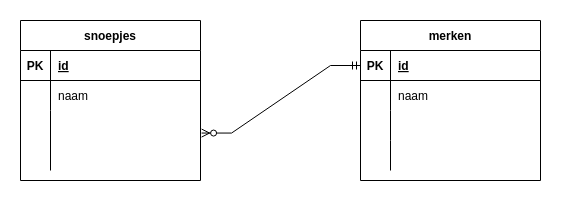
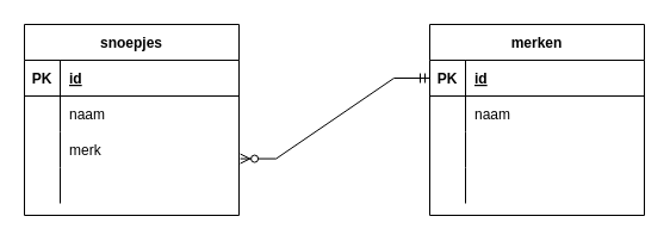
+ <mxCell id="11" value="merk" style="shape=partialRectangle;connectable=0;fillColor=none;top=0;left=0;bottom=0;right=0;align=left;spacingLeft=6;overflow=hidden;" vertex="1" parent="9"><mxGeometry x="30" width="150" height="30" as="geometry"><mxRectangle width="150" height="30" as="alternateBounds" /></mxGeometry></mxCell>
